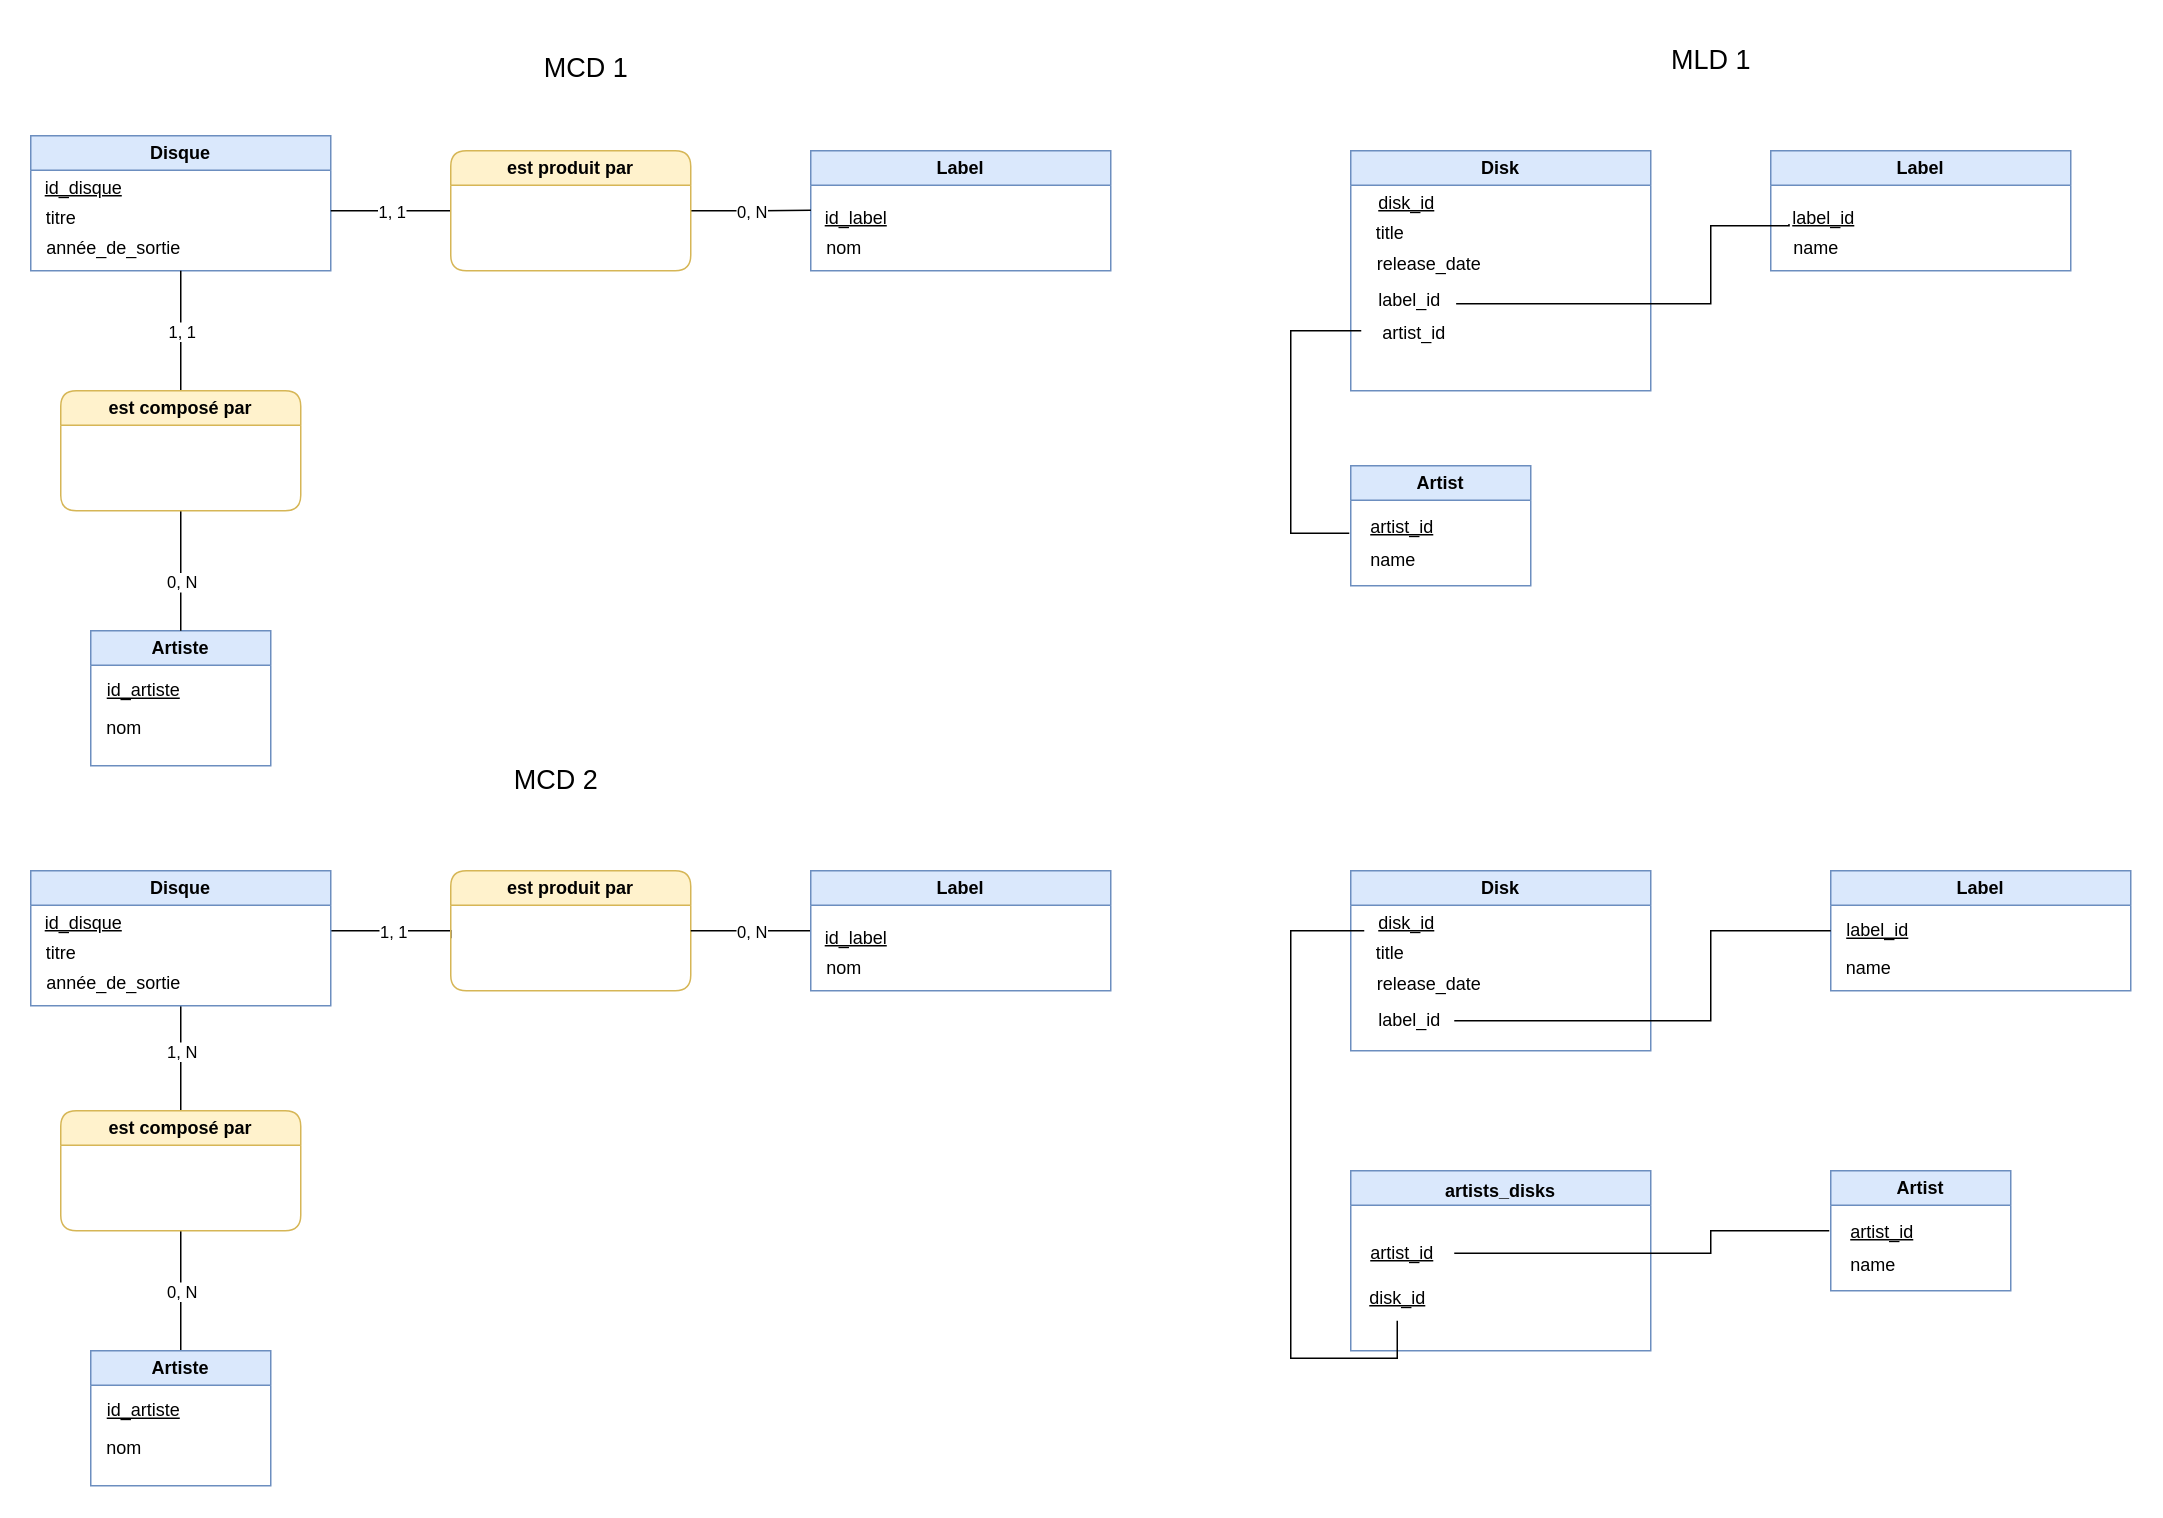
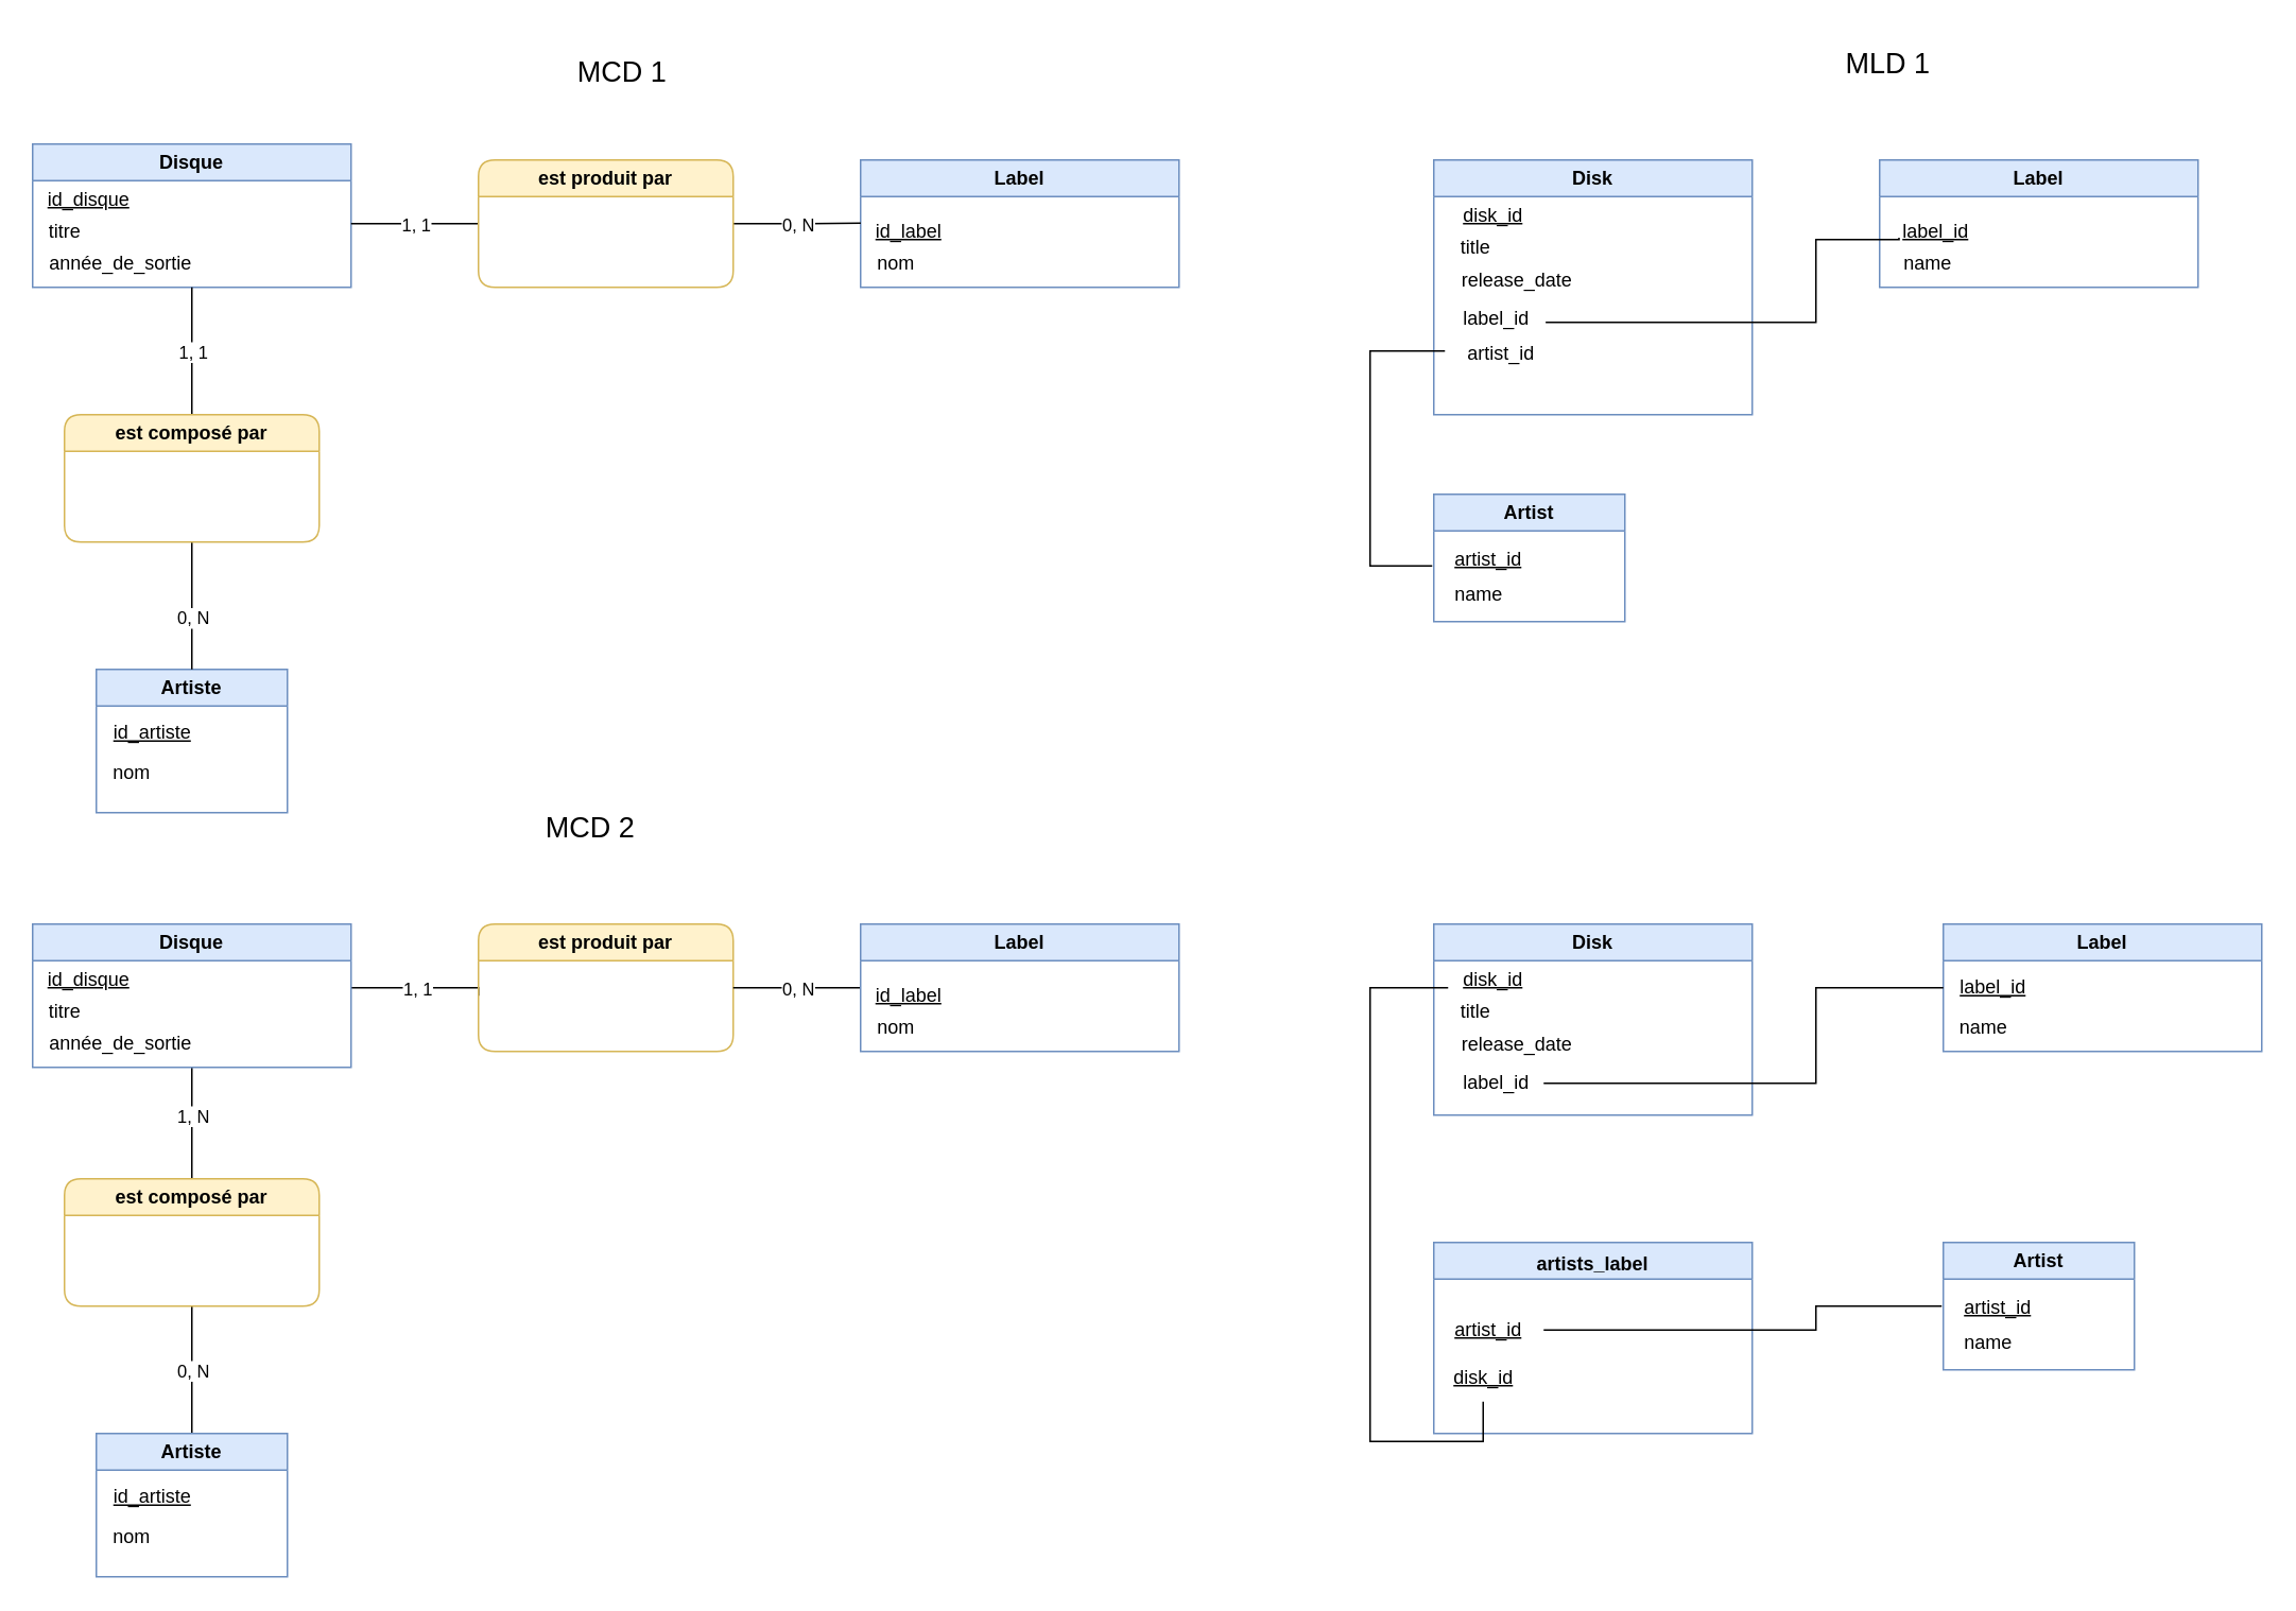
- <mxCell id="36" value="&lt;font style=&quot;font-size: 18px;&quot;&gt;MLD 1&lt;/font&gt;" style="text;html=1;align=center;verticalAlign=middle;resizable=0;points=[];autosize=1;strokeColor=none;fillColor=none;" parent="1" vertex="1"><mxGeometry x="1100" y="20" width="80" height="40" as="geometry" /></mxCell>
+ <mxCell id="36" value="&lt;font style=&quot;font-size: 18px;&quot;&gt;MLD 1&lt;/font&gt;" style="text;html=1;align=center;verticalAlign=middle;resizable=0;points=[];autosize=1;strokeColor=none;fillColor=none;" parent="1" vertex="1"><mxGeometry x="1145" y="20" width="80" height="40" as="geometry" /></mxCell>
- <mxCell id="71" value="&lt;span style=&quot;font-size: 12px;&quot;&gt;artists_disks&lt;/span&gt;" style="swimlane;whiteSpace=wrap;html=1;fontSize=18;fillColor=#dae8fc;strokeColor=#6c8ebf;" parent="1" vertex="1"><mxGeometry x="900" y="780" width="200" height="120" as="geometry" /></mxCell>
+ <mxCell id="71" value="&lt;span style=&quot;font-size: 12px;&quot;&gt;artists_label&lt;/span&gt;" style="swimlane;whiteSpace=wrap;html=1;fontSize=18;fillColor=#dae8fc;strokeColor=#6c8ebf;" parent="1" vertex="1"><mxGeometry x="900" y="780" width="200" height="120" as="geometry" /></mxCell>
